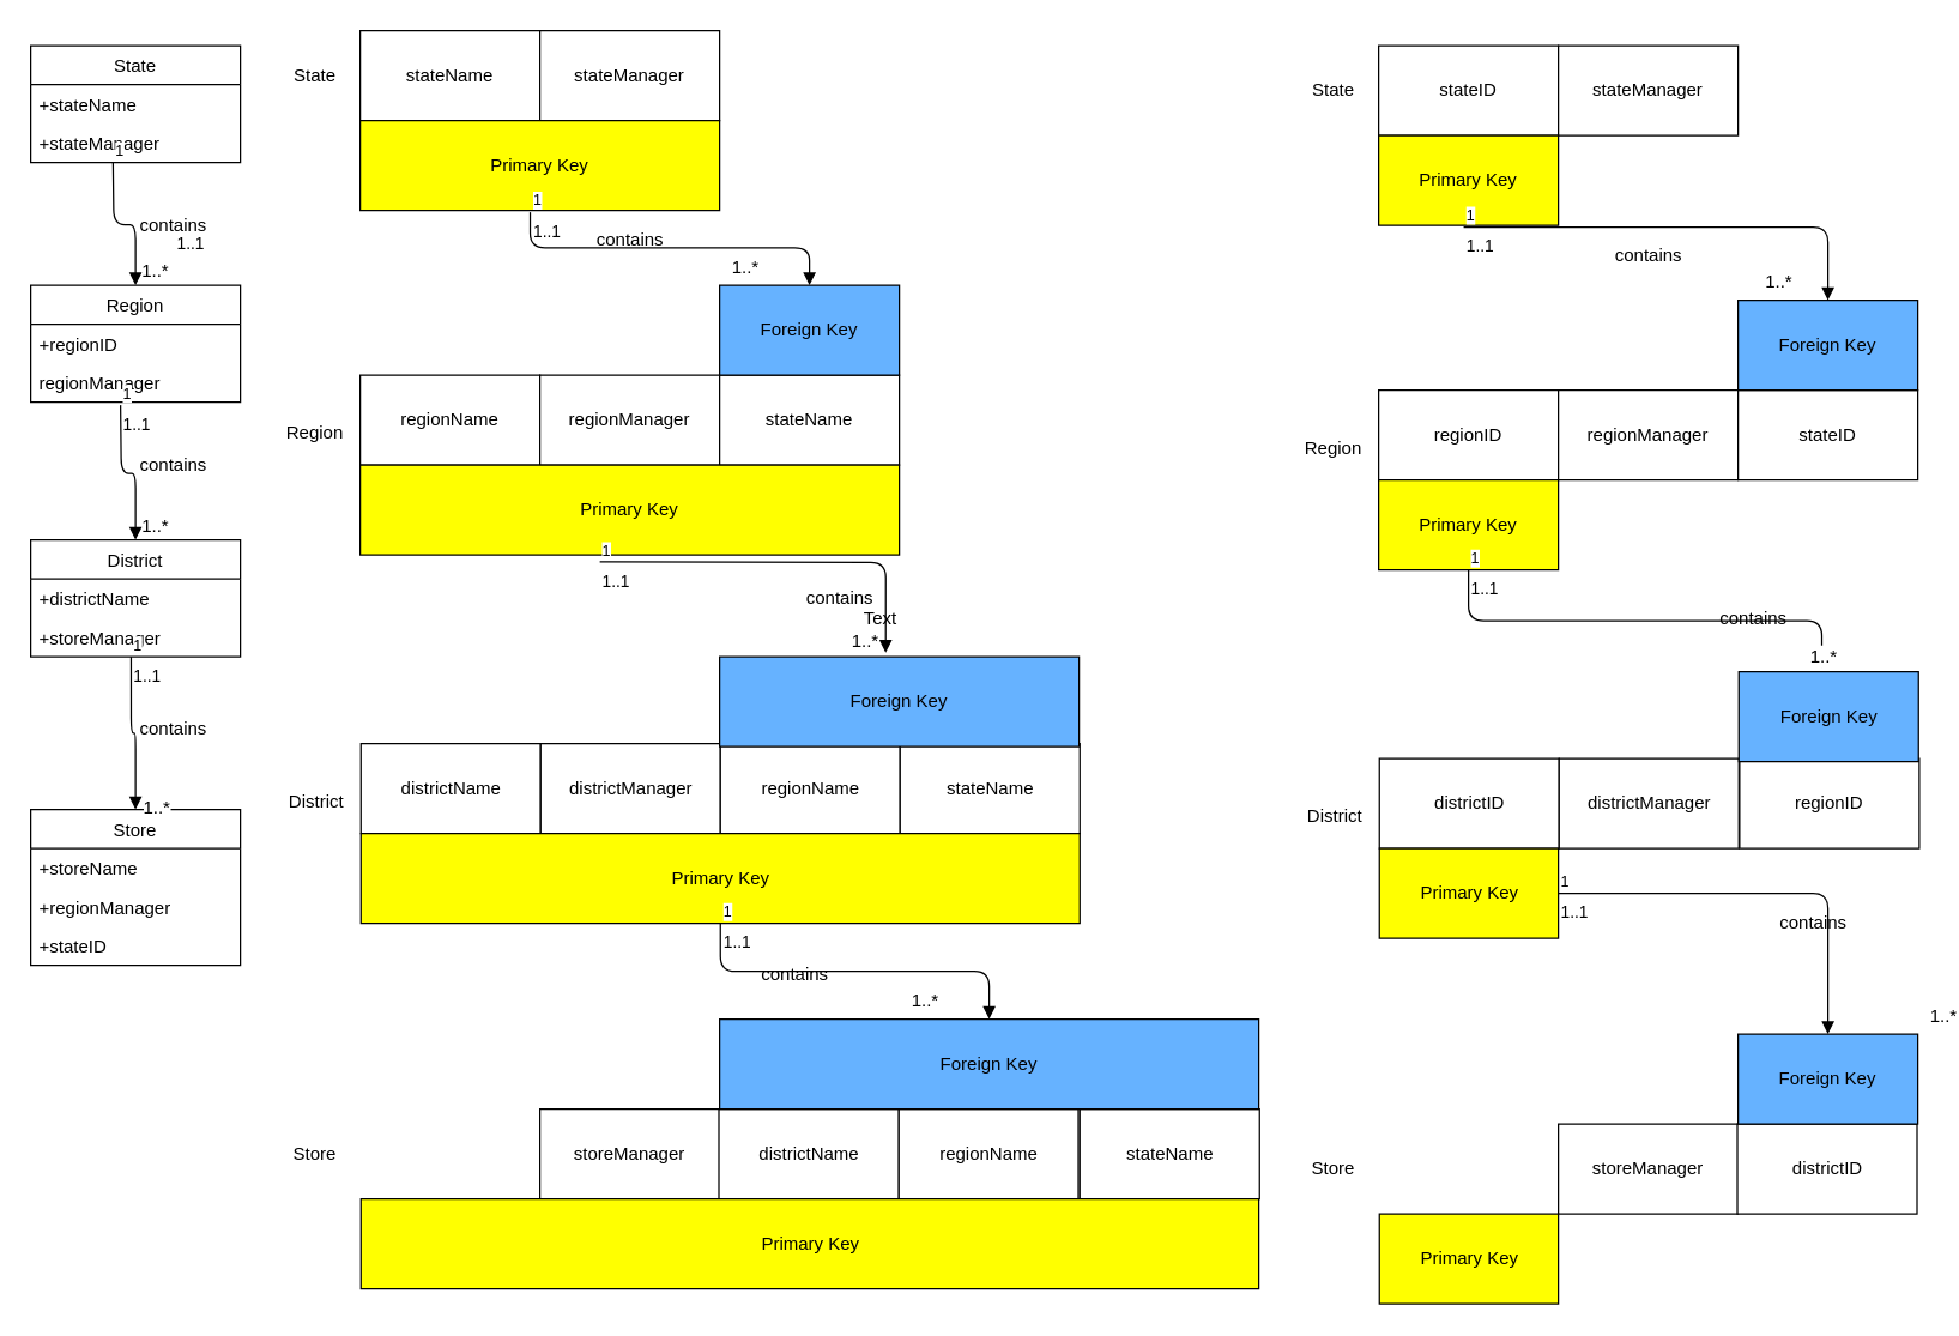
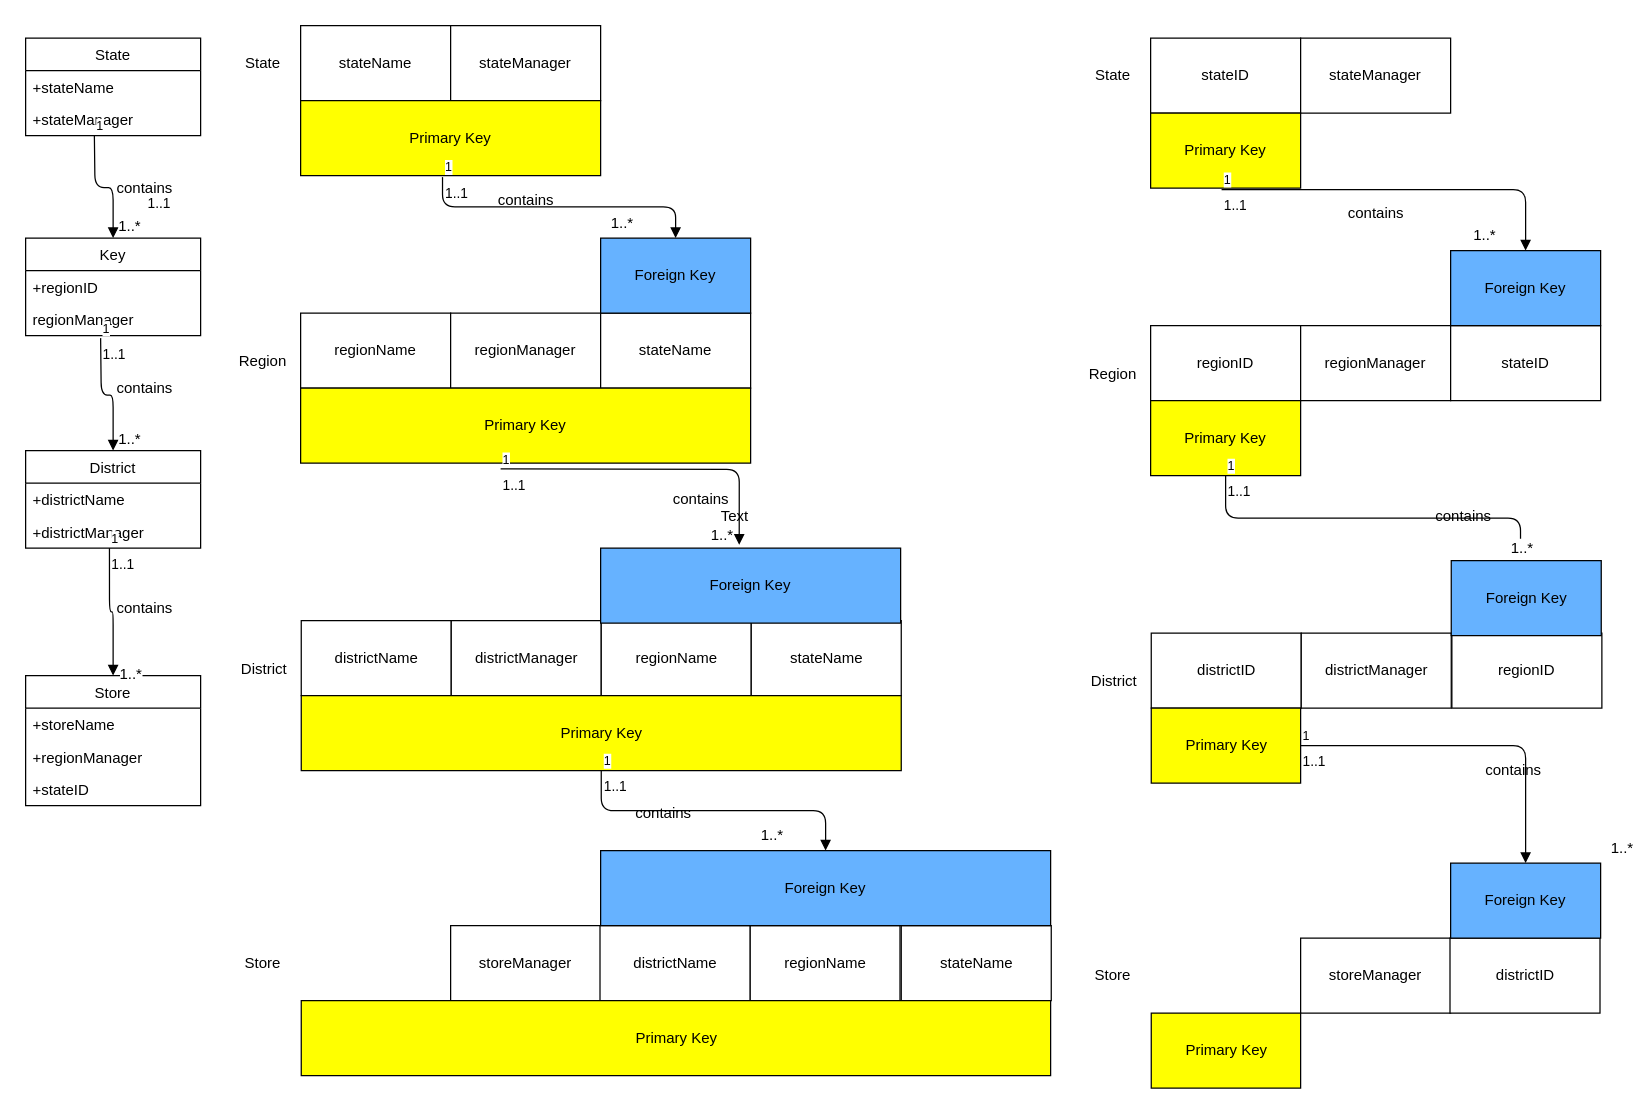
- <mxCell id="5" value="Region" style="swimlane;fontStyle=0;childLayout=stackLayout;horizontal=1;startSize=26;fillColor=none;horizontalStack=0;resizeParent=1;resizeParentMax=0;resizeLast=0;collapsible=1;marginBottom=0;" parent="1" vertex="1"><mxGeometry x="20" y="190" width="140" height="78" as="geometry" /></mxCell>
+ <mxCell id="5" value="Key" style="swimlane;fontStyle=0;childLayout=stackLayout;horizontal=1;startSize=26;fillColor=none;horizontalStack=0;resizeParent=1;resizeParentMax=0;resizeLast=0;collapsible=1;marginBottom=0;" parent="1" vertex="1"><mxGeometry x="20" y="190" width="140" height="78" as="geometry" /></mxCell>
- <mxCell id="4" value="+storeManager" style="text;strokeColor=none;fillColor=none;align=left;verticalAlign=top;spacingLeft=4;spacingRight=4;overflow=hidden;rotatable=0;points=[[0,0.5],[1,0.5]];portConstraint=eastwest;" parent="2" vertex="1"><mxGeometry y="52" width="140" height="26" as="geometry" /></mxCell>
+ <mxCell id="4" value="+districtManager" style="text;strokeColor=none;fillColor=none;align=left;verticalAlign=top;spacingLeft=4;spacingRight=4;overflow=hidden;rotatable=0;points=[[0,0.5],[1,0.5]];portConstraint=eastwest;" parent="2" vertex="1"><mxGeometry y="52" width="140" height="26" as="geometry" /></mxCell>
